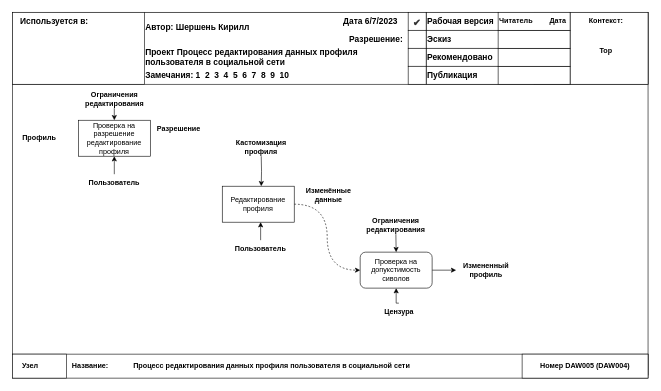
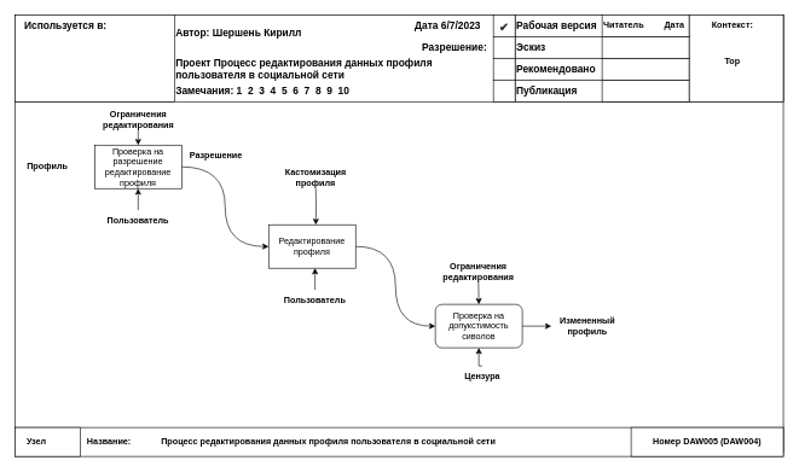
+ <mxCell id="39" style="edgeStyle=orthogonalEdgeStyle;rounded=0;orthogonalLoop=1;jettySize=auto;html=1;exitX=1;exitY=0.5;exitDx=0;exitDy=0;entryX=0;entryY=0.5;entryDx=0;entryDy=0;curved=1;" edge="1" parent="1" source="40" target="47"><mxGeometry relative="1" as="geometry" /></mxCell>
- <mxCell id="61" value="Изменённые данные" style="text;html=1;strokeColor=none;fillColor=none;align=center;verticalAlign=middle;whiteSpace=wrap;rounded=0;fontFamily=Helvetica;fontStyle=1" vertex="1" parent="1"><mxGeometry x="500" y="310" width="95" height="30" as="geometry" /></mxCell>
- <mxCell id="46" style="edgeStyle=orthogonalEdgeStyle;rounded=0;orthogonalLoop=1;jettySize=auto;html=1;exitX=1;exitY=0.5;exitDx=0;exitDy=0;entryX=0;entryY=0.5;entryDx=0;entryDy=0;curved=1;dashed=1;" edge="1" parent="1" source="47" target="54"><mxGeometry relative="1" as="geometry" /></mxCell>
+ <mxCell id="46" style="edgeStyle=orthogonalEdgeStyle;rounded=0;orthogonalLoop=1;jettySize=auto;html=1;exitX=1;exitY=0.5;exitDx=0;exitDy=0;entryX=0;entryY=0.5;entryDx=0;entryDy=0;curved=1;" edge="1" parent="1" source="47" target="54"><mxGeometry relative="1" as="geometry" /></mxCell>
